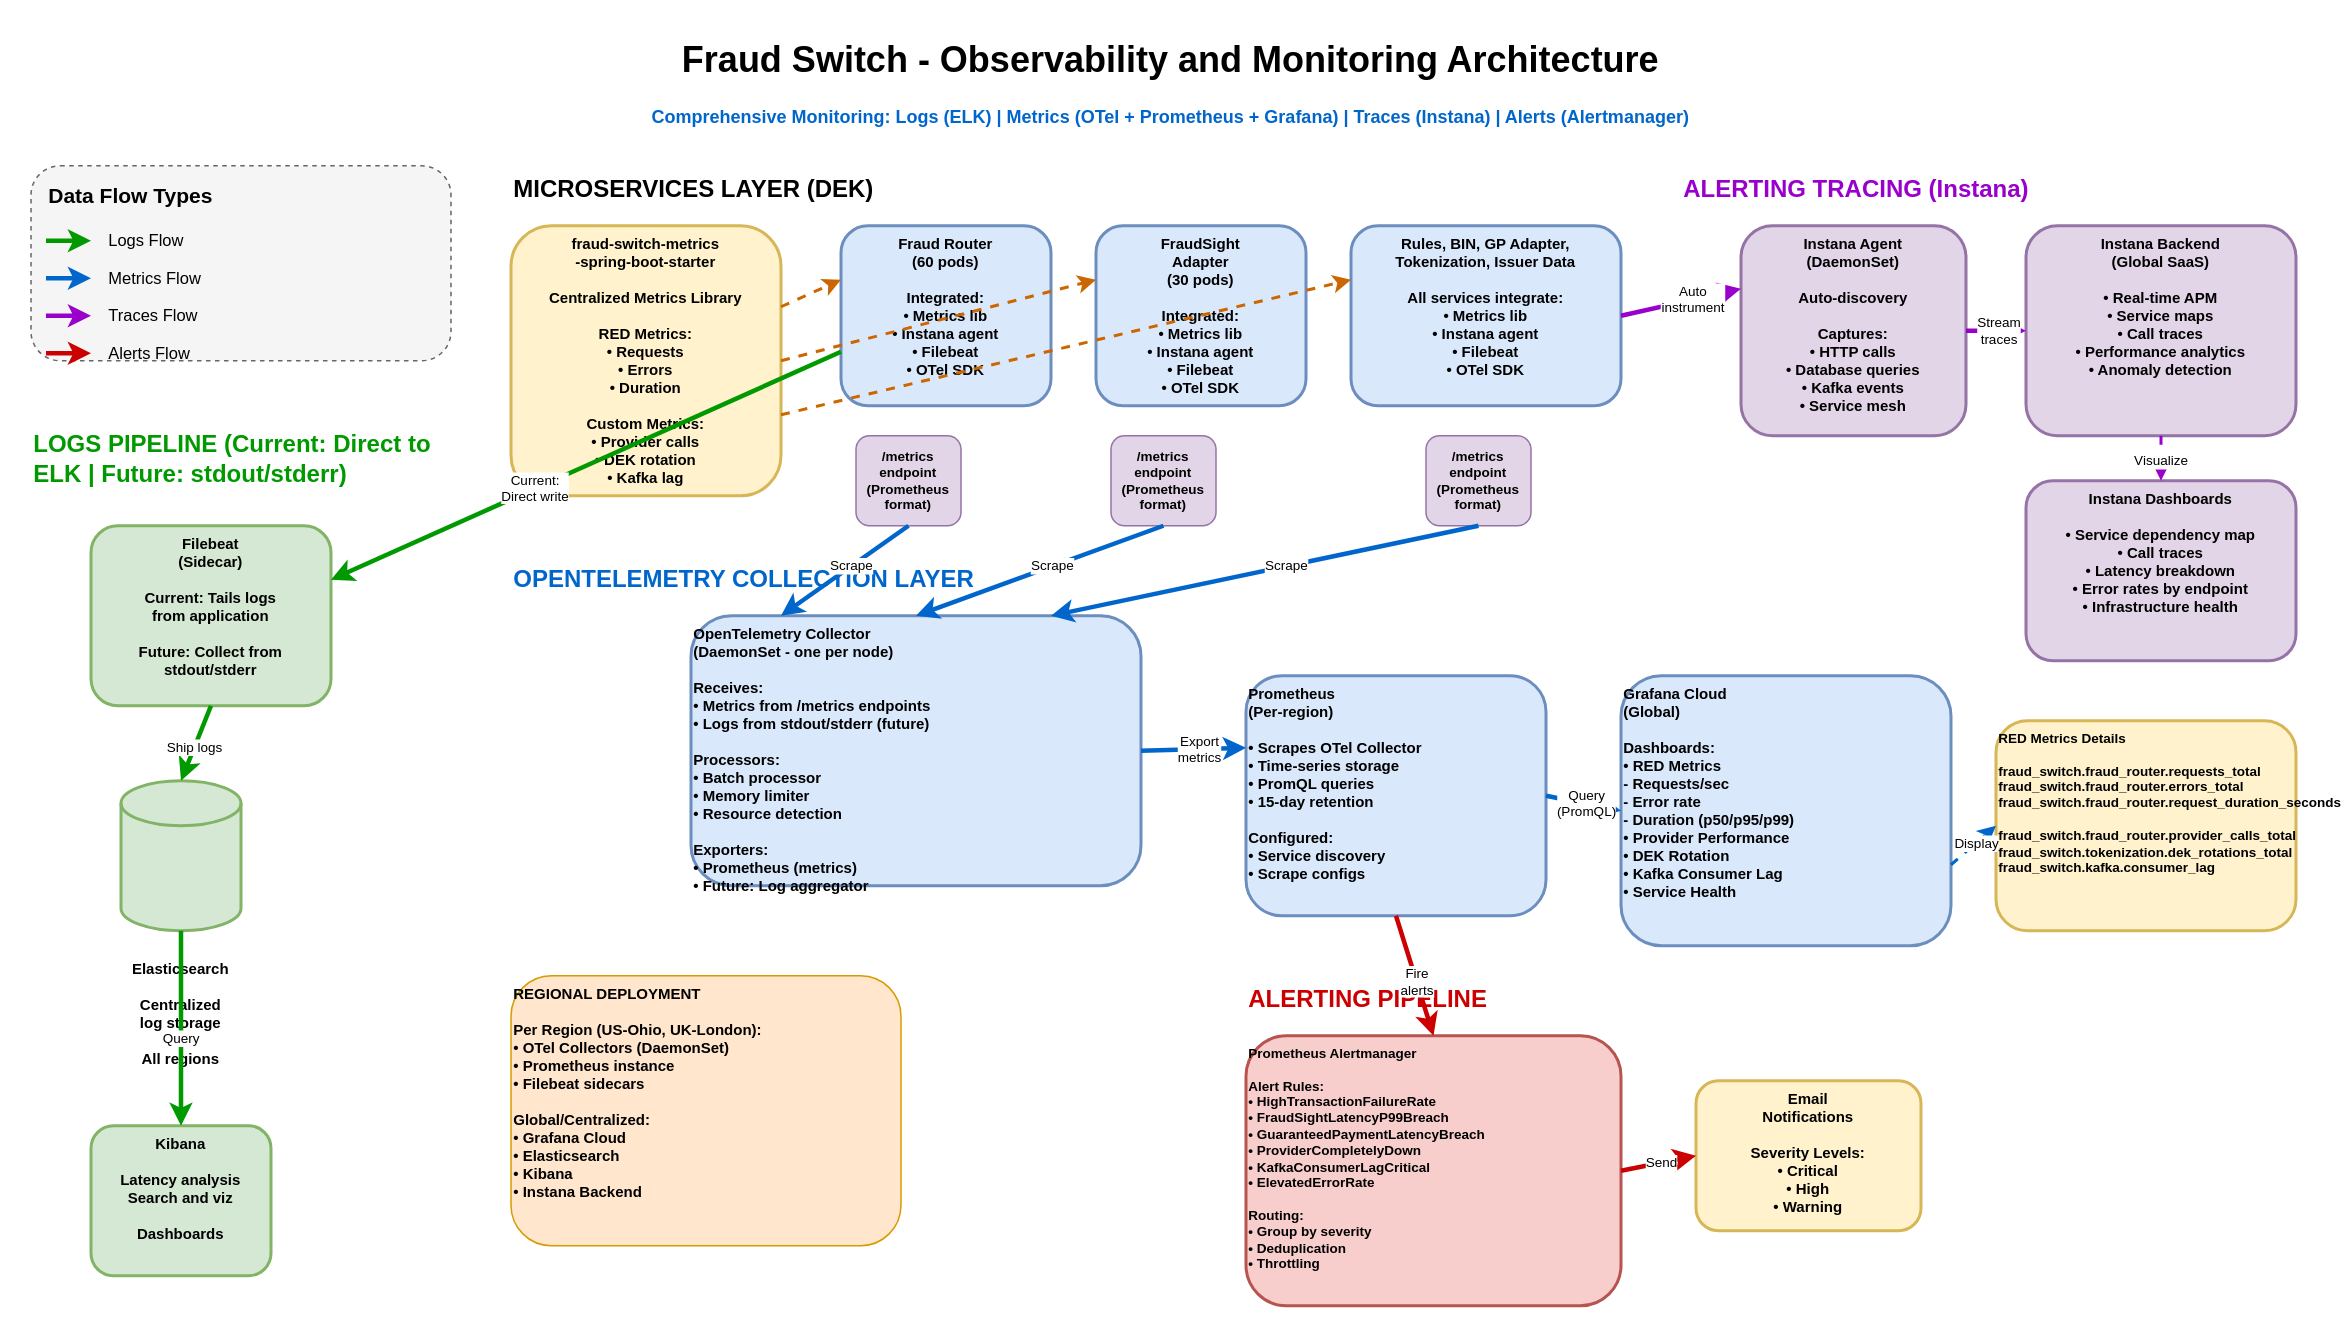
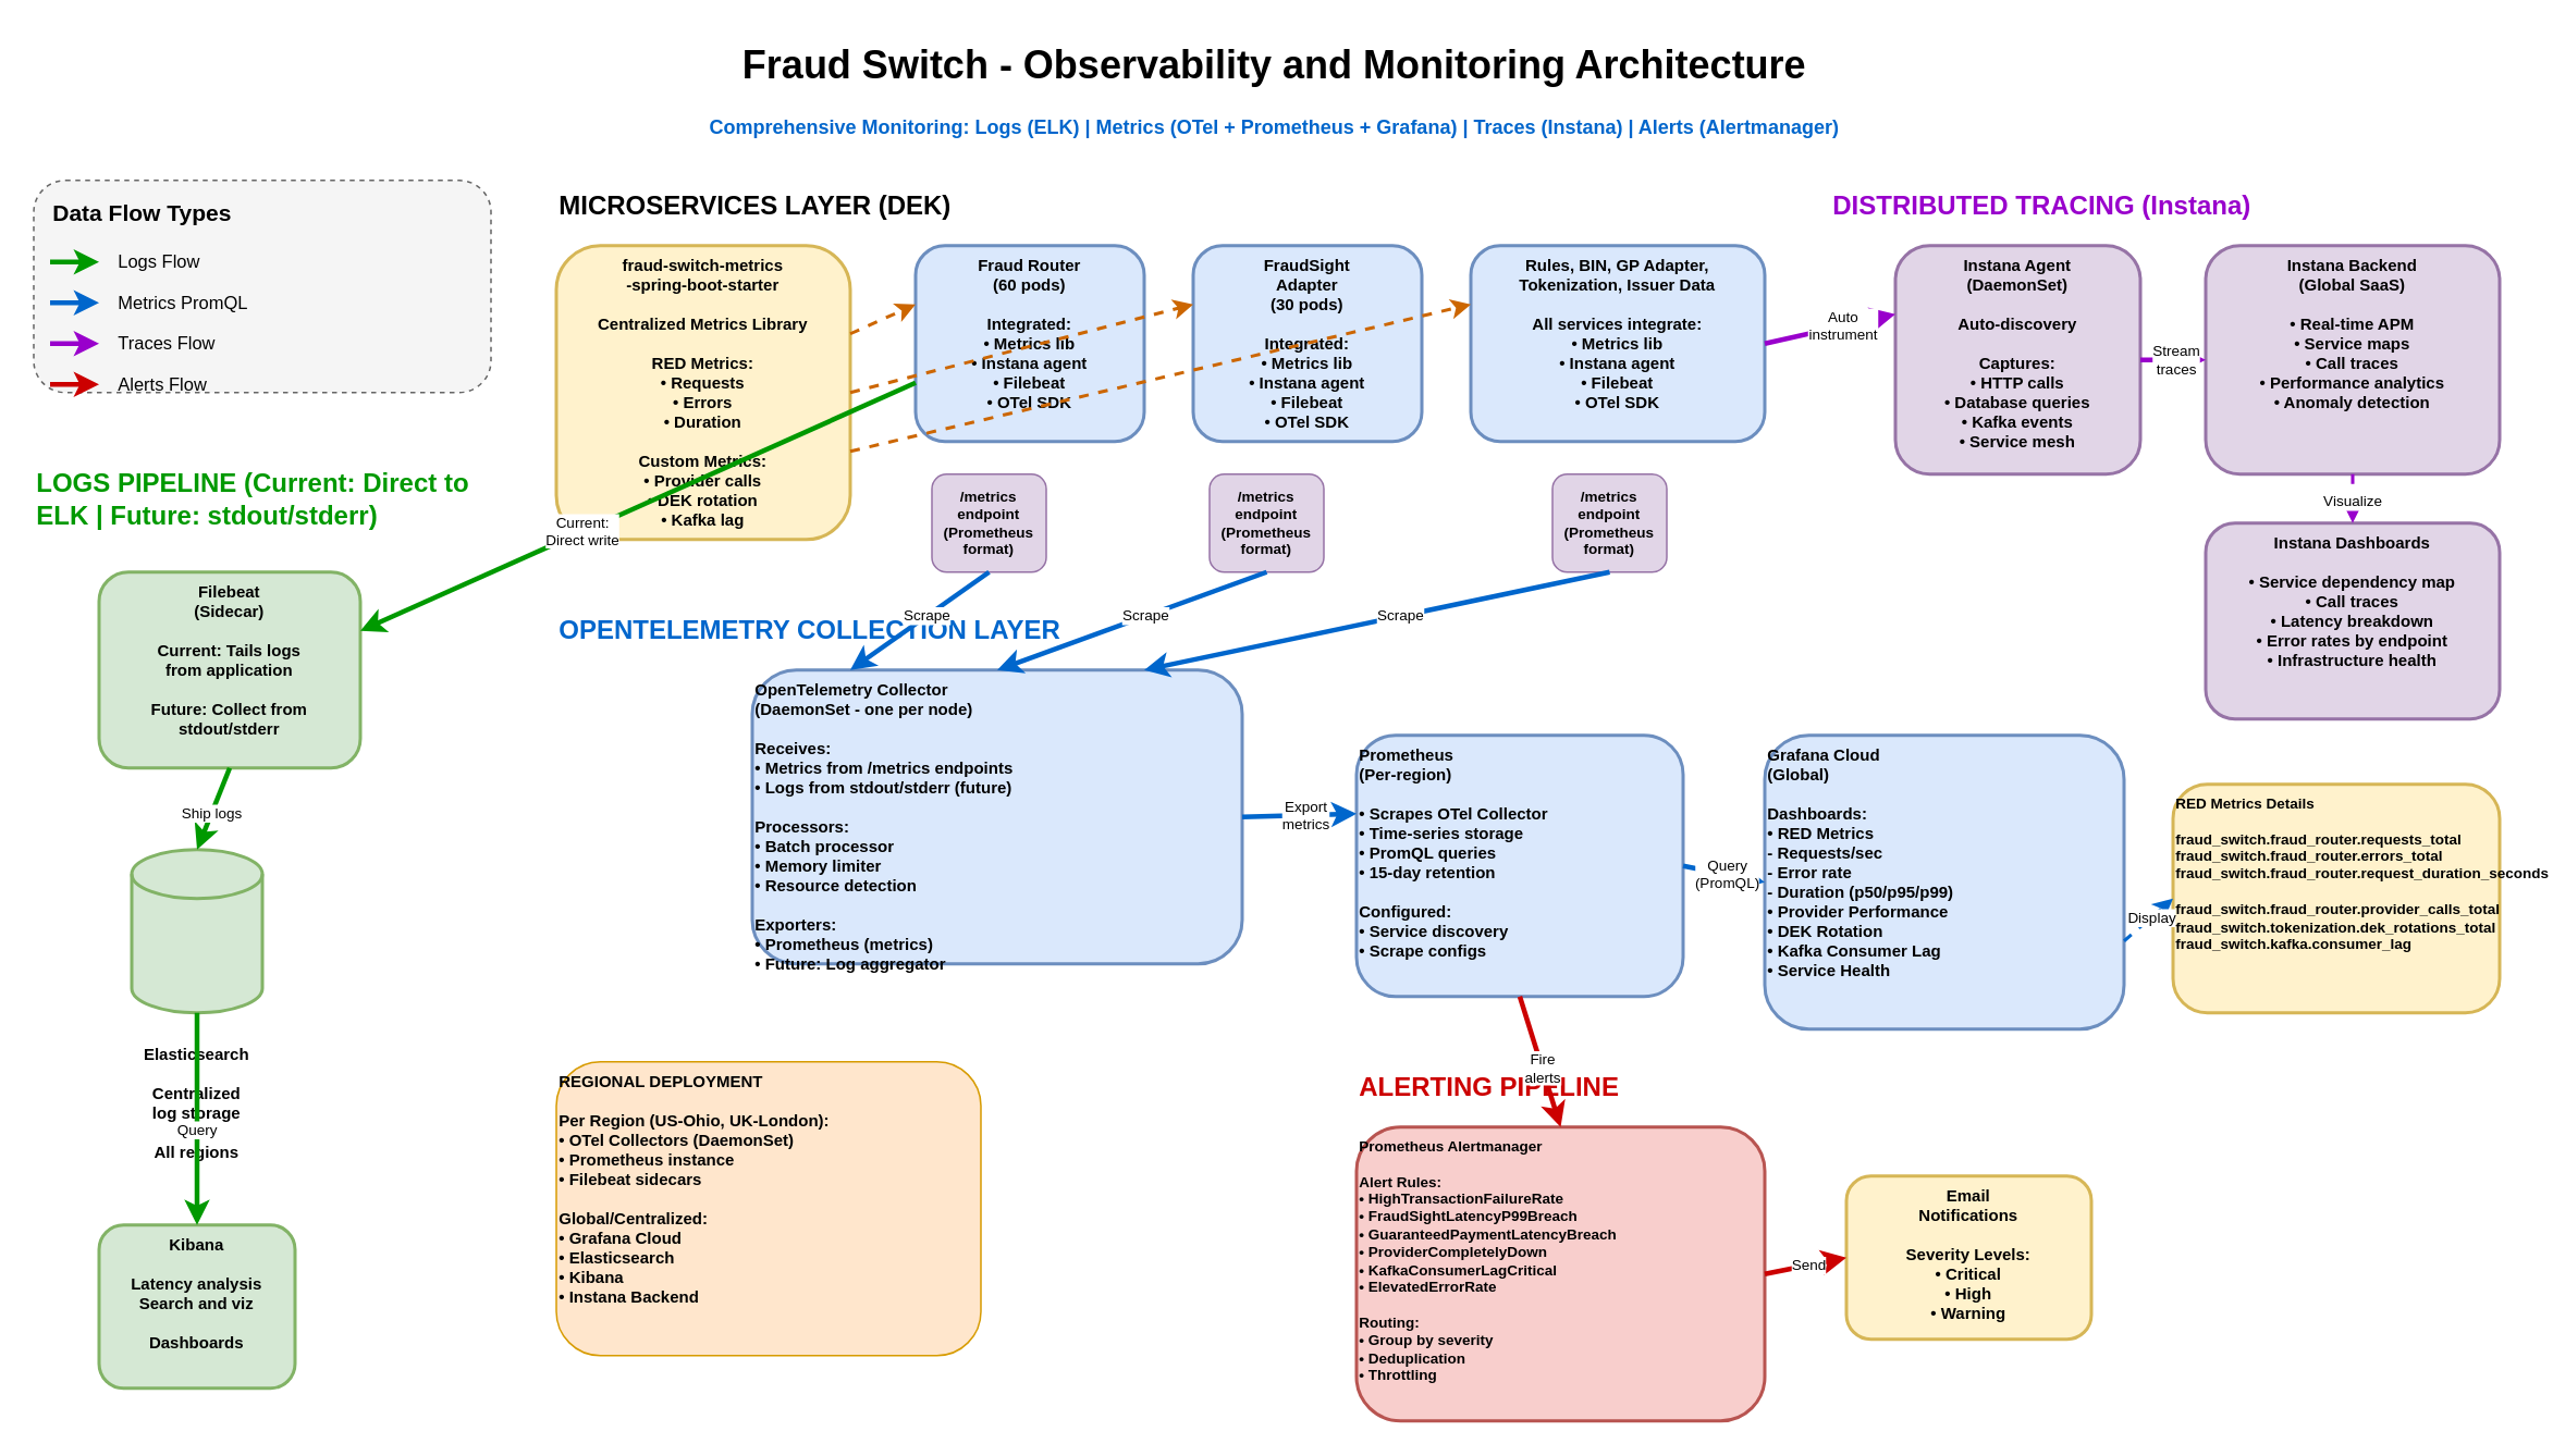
- <mxCell id="38" value="ALERTING TRACING (Instana)" style="text;html=1;strokeColor=none;fillColor=none;align=left;verticalAlign=middle;whiteSpace=wrap;rounded=0;fontSize=16;fontStyle=1;fontColor=#9900CC;" vertex="1" parent="1"><mxGeometry x="1120" y="110" width="400" height="30" as="geometry" /></mxCell>
+ <mxCell id="38" value="DISTRIBUTED TRACING (Instana)" style="text;html=1;strokeColor=none;fillColor=none;align=left;verticalAlign=middle;whiteSpace=wrap;rounded=0;fontSize=16;fontStyle=1;fontColor=#9900CC;" vertex="1" parent="1"><mxGeometry x="1120" y="110" width="400" height="30" as="geometry" /></mxCell>
- <mxCell id="7" value="Metrics Flow" style="text;html=1;strokeColor=none;fillColor=none;align=left;verticalAlign=middle;whiteSpace=wrap;rounded=0;fontSize=11;" vertex="1" parent="1"><mxGeometry x="70" y="175" width="150" height="20" as="geometry" /></mxCell>
+ <mxCell id="7" value="Metrics PromQL" style="text;html=1;strokeColor=none;fillColor=none;align=left;verticalAlign=middle;whiteSpace=wrap;rounded=0;fontSize=11;" vertex="1" parent="1"><mxGeometry x="70" y="175" width="150" height="20" as="geometry" /></mxCell>
